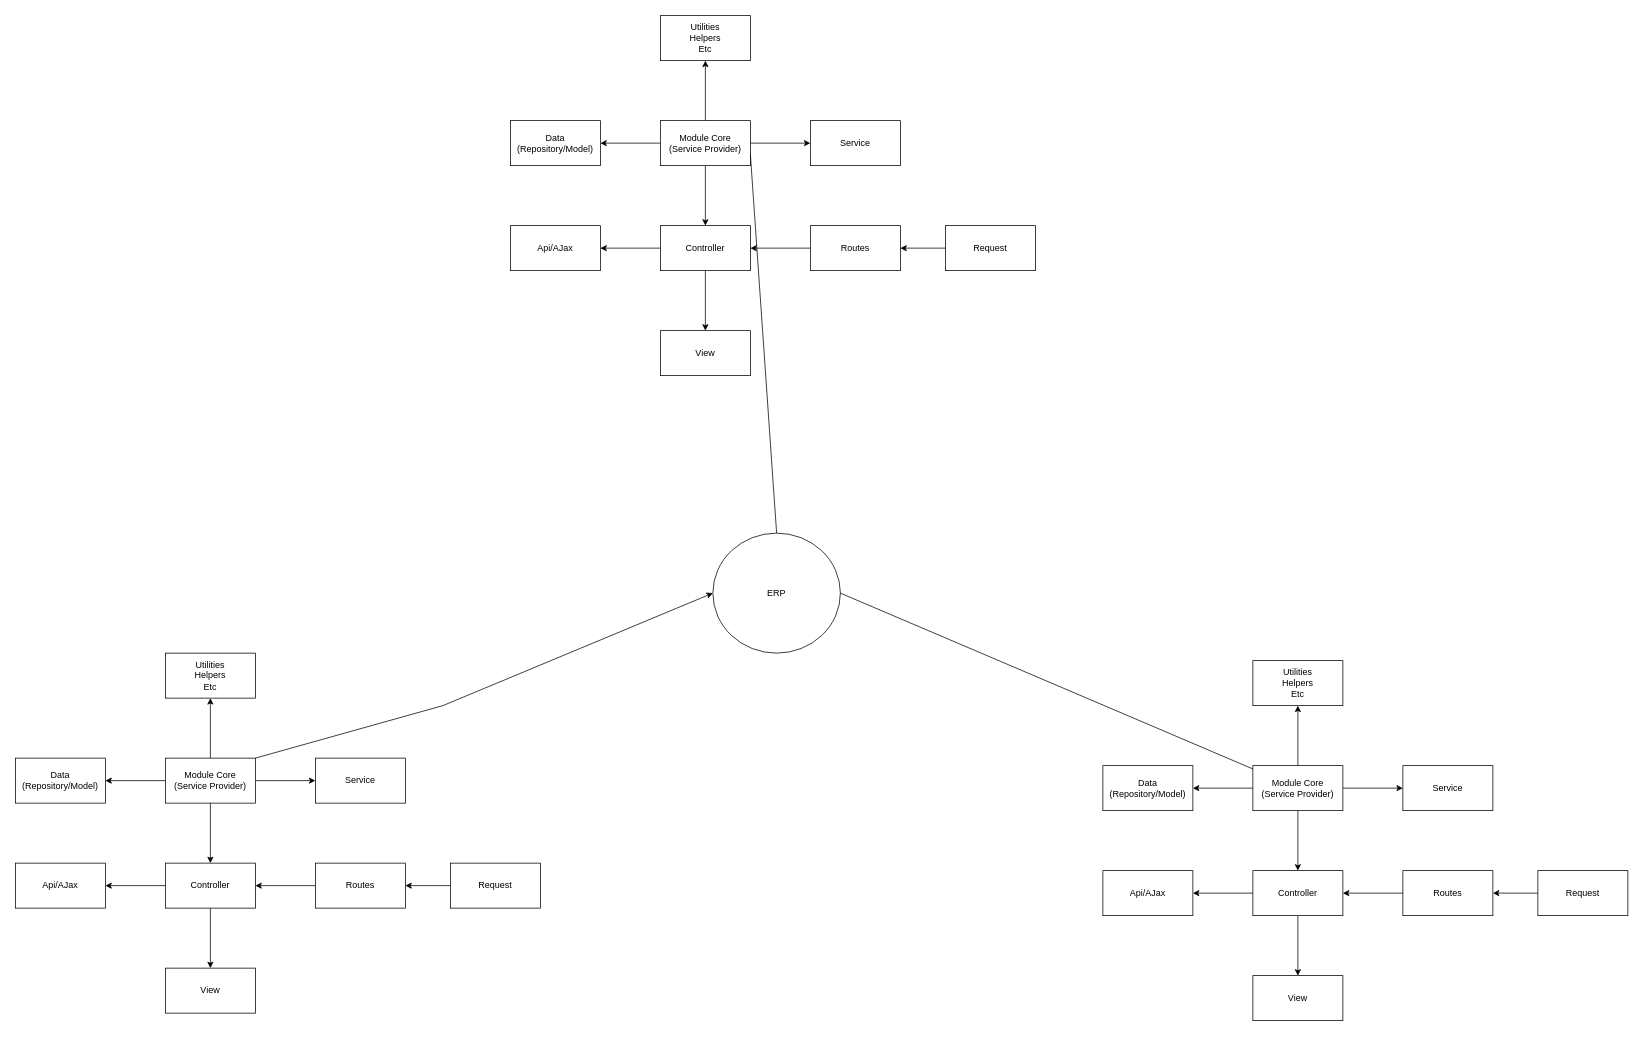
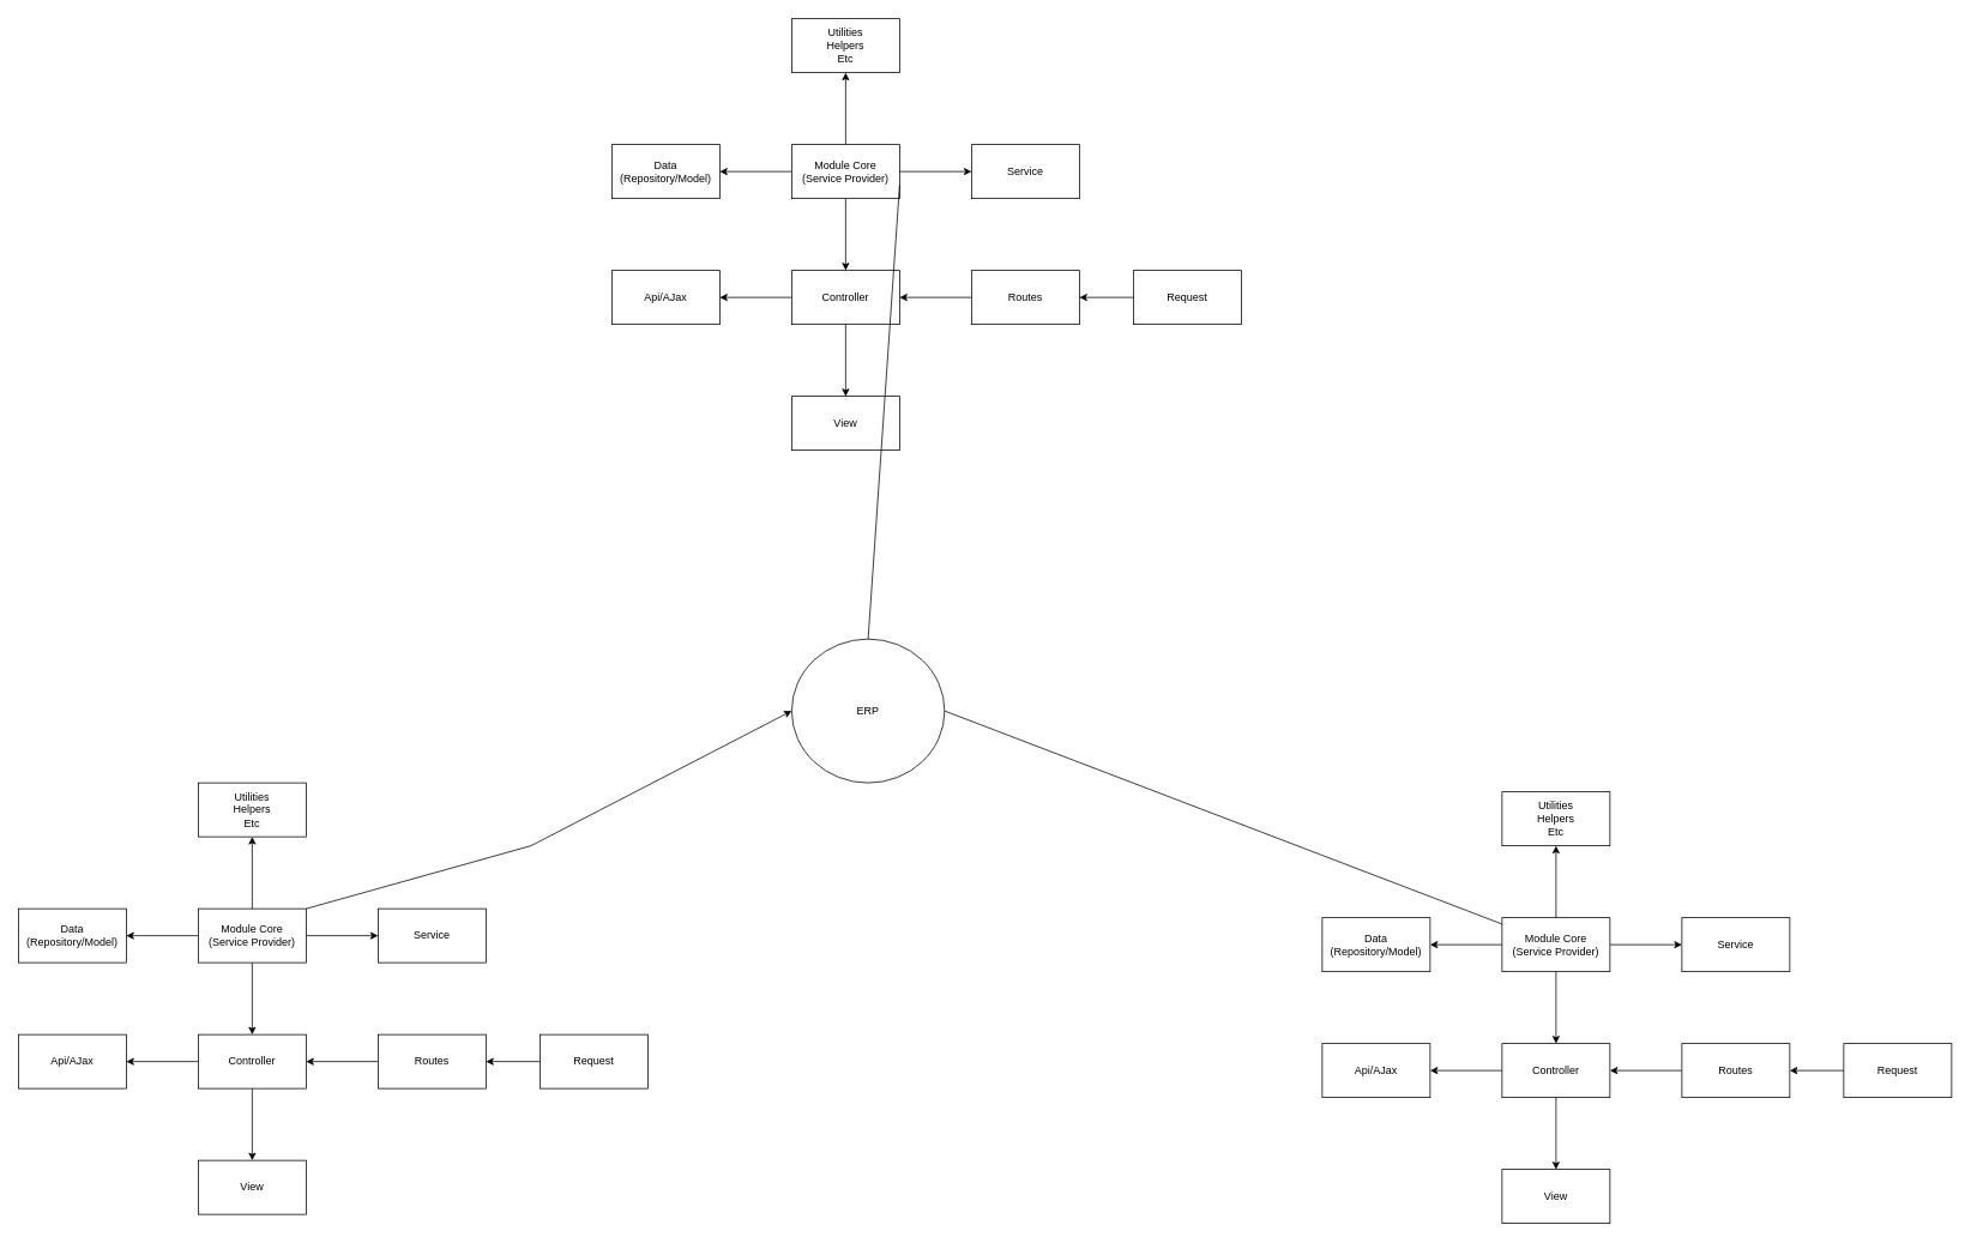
- <mxCell id="53" value="ERP" style="ellipse;whiteSpace=wrap;html=1;" vertex="1" parent="1"><mxGeometry x="950" y="710" width="170" height="160" as="geometry" /></mxCell>
+ <mxCell id="53" value="ERP" style="ellipse;whiteSpace=wrap;html=1;" vertex="1" parent="1"><mxGeometry x="880" y="710" width="170" height="160" as="geometry" /></mxCell>
